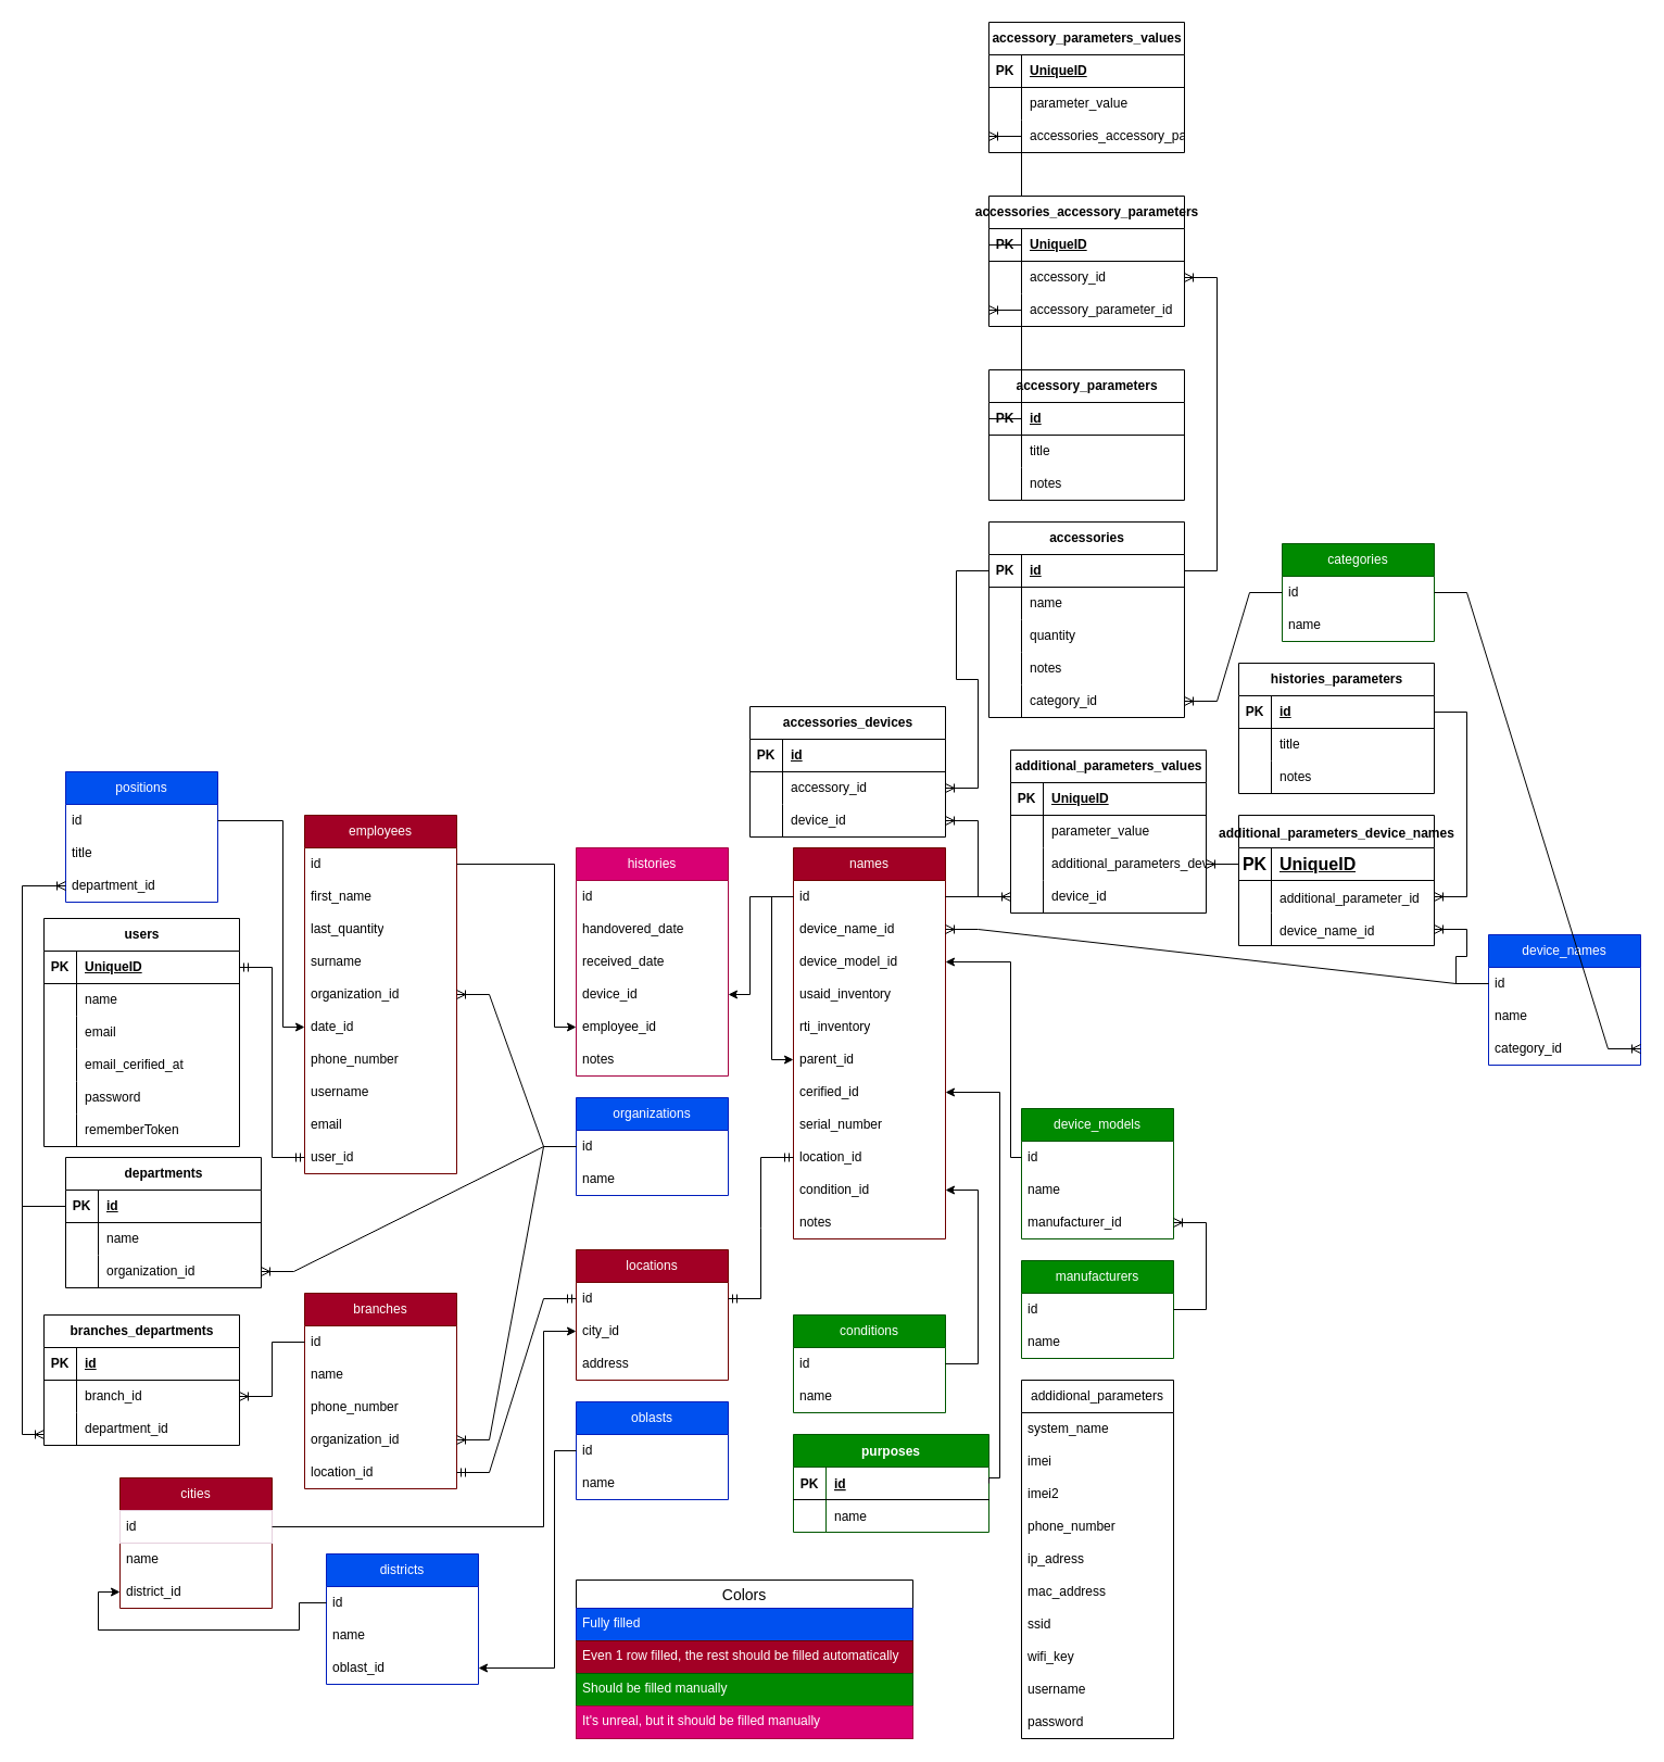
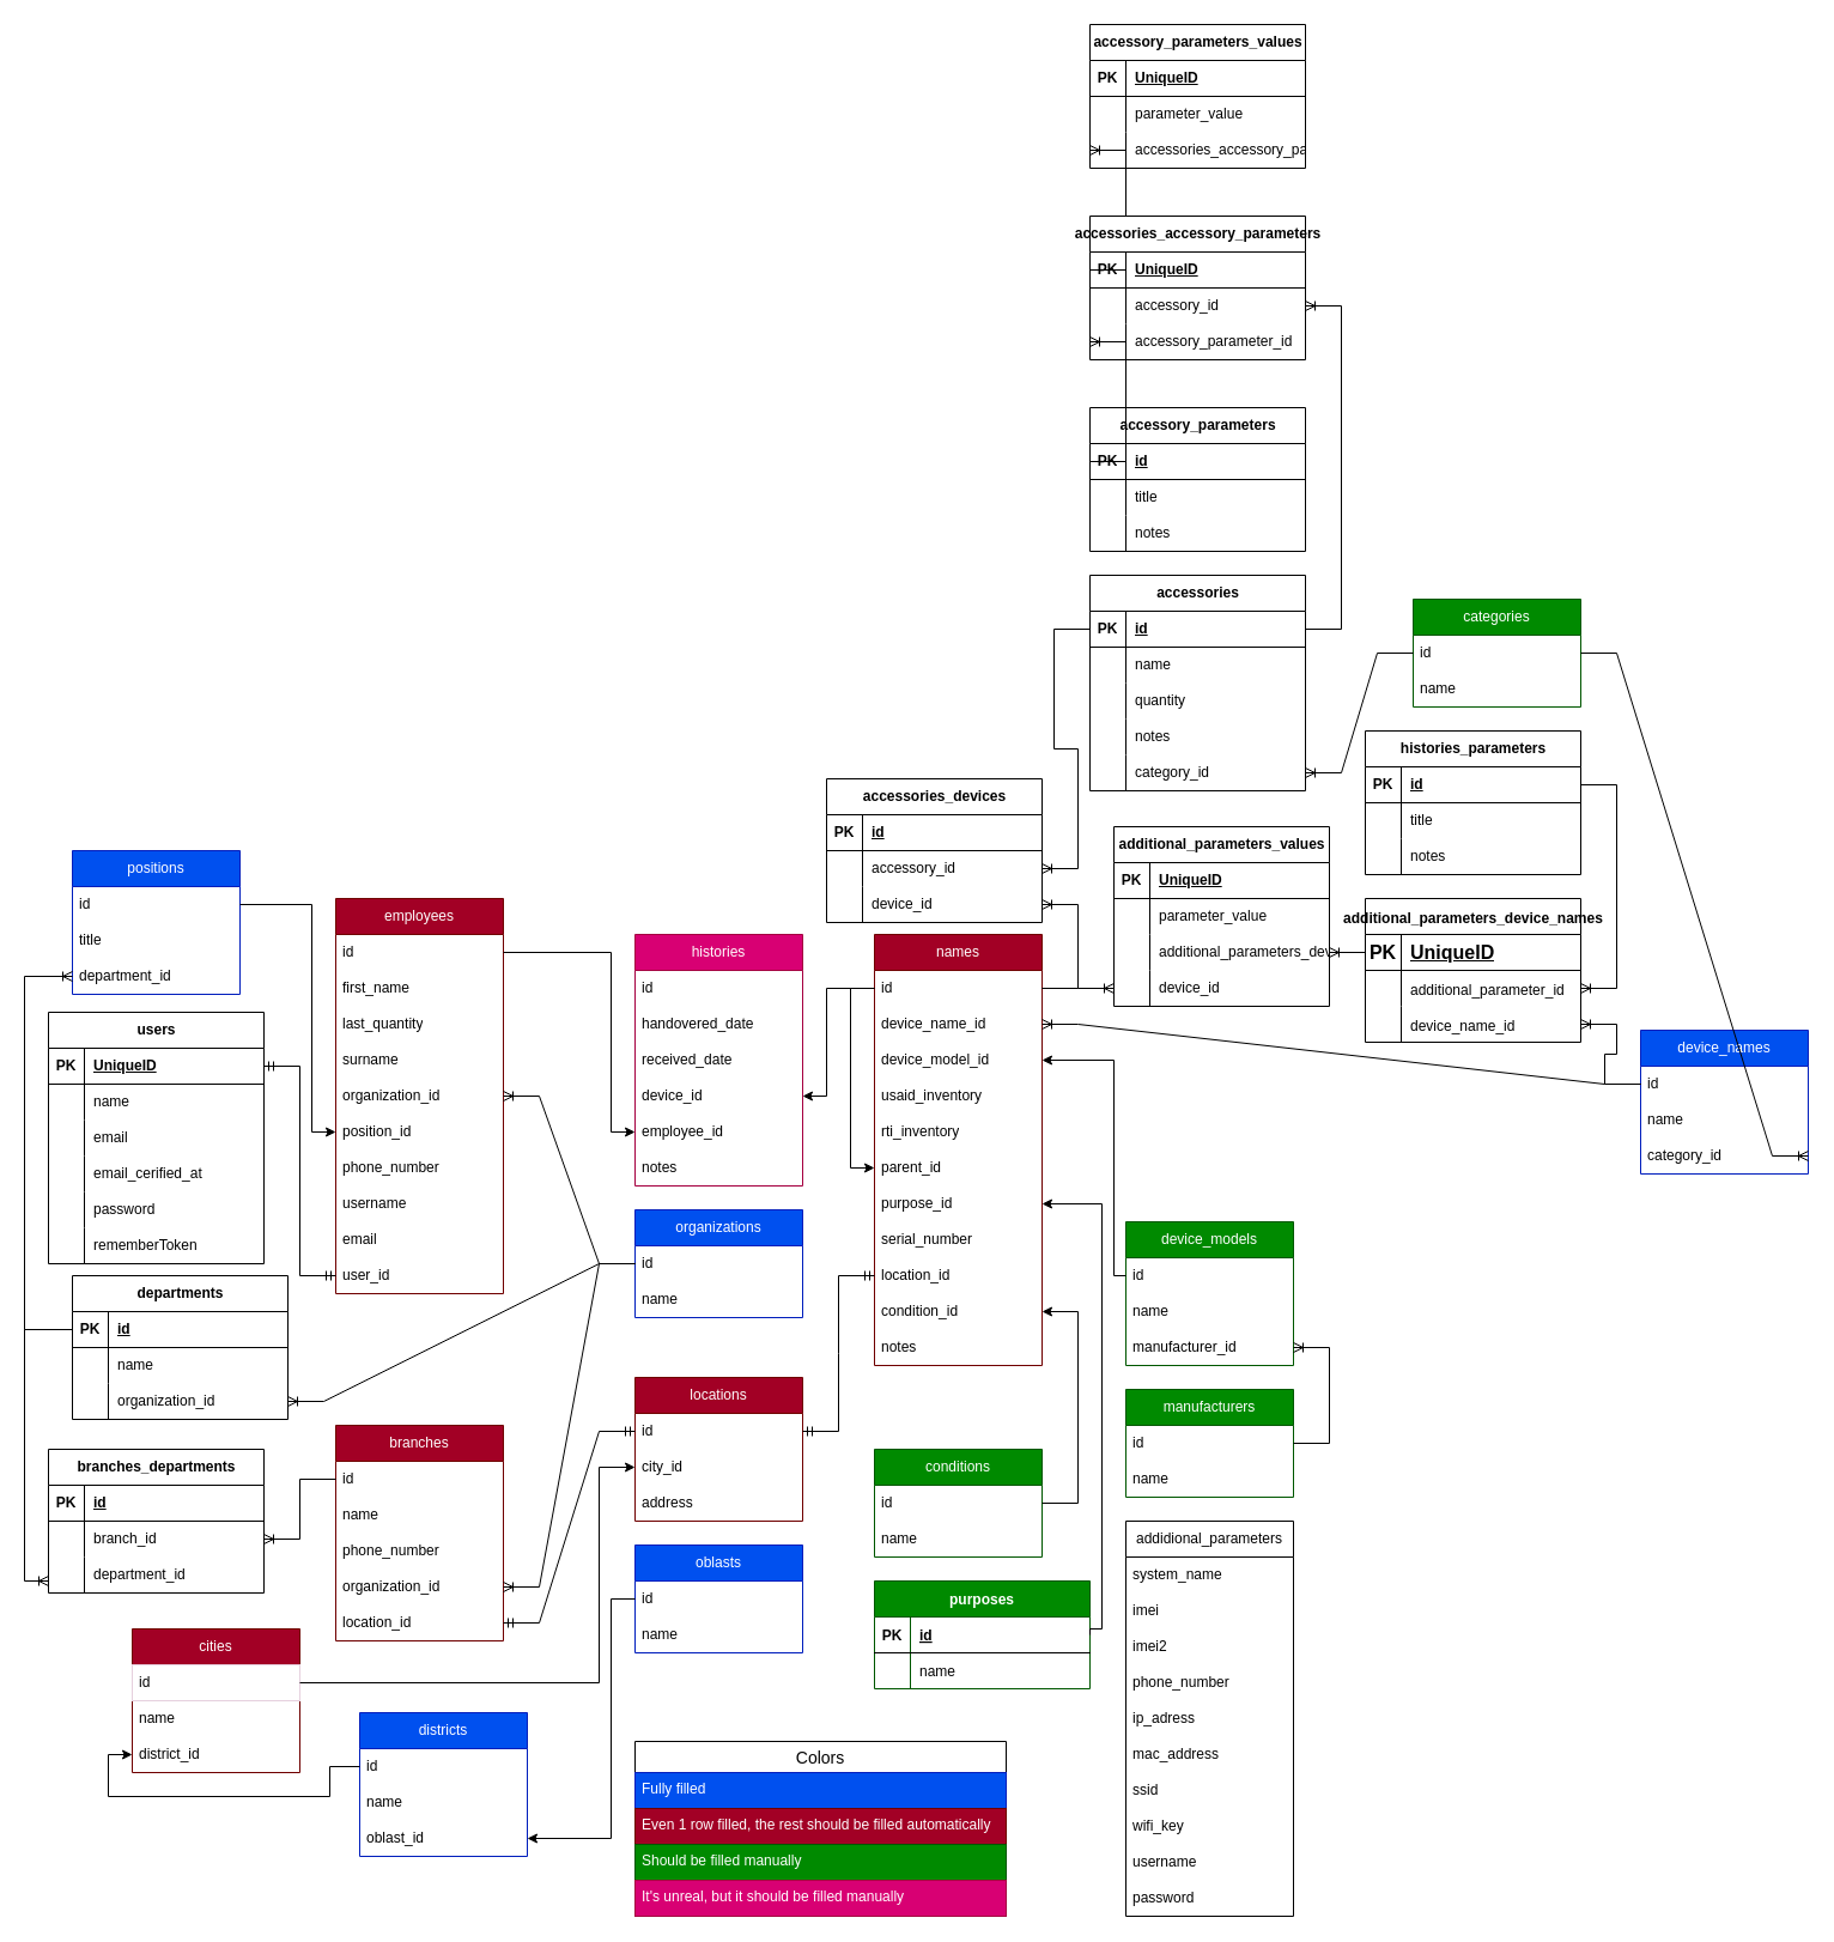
- <mxCell id="29" value="date_id" style="text;align=left;verticalAlign=middle;spacingLeft=4;spacingRight=4;overflow=hidden;points=[[0,0.5],[1,0.5]];portConstraint=eastwest;rotatable=0;whiteSpace=wrap;html=1;" parent="23" vertex="1"><mxGeometry y="180" width="140" height="30" as="geometry" /></mxCell>
+ <mxCell id="29" value="position_id" style="text;align=left;verticalAlign=middle;spacingLeft=4;spacingRight=4;overflow=hidden;points=[[0,0.5],[1,0.5]];portConstraint=eastwest;rotatable=0;whiteSpace=wrap;html=1;" parent="23" vertex="1"><mxGeometry y="180" width="140" height="30" as="geometry" /></mxCell>
- <mxCell id="14" value="cerified_id" style="text;align=left;verticalAlign=middle;spacingLeft=4;spacingRight=4;overflow=hidden;points=[[0,0.5],[1,0.5]];portConstraint=eastwest;rotatable=0;whiteSpace=wrap;html=1;fillColor=none;" parent="6" vertex="1"><mxGeometry y="210" width="140" height="30" as="geometry" /></mxCell>
+ <mxCell id="14" value="purpose_id" style="text;align=left;verticalAlign=middle;spacingLeft=4;spacingRight=4;overflow=hidden;points=[[0,0.5],[1,0.5]];portConstraint=eastwest;rotatable=0;whiteSpace=wrap;html=1;fillColor=none;" parent="6" vertex="1"><mxGeometry y="210" width="140" height="30" as="geometry" /></mxCell>
